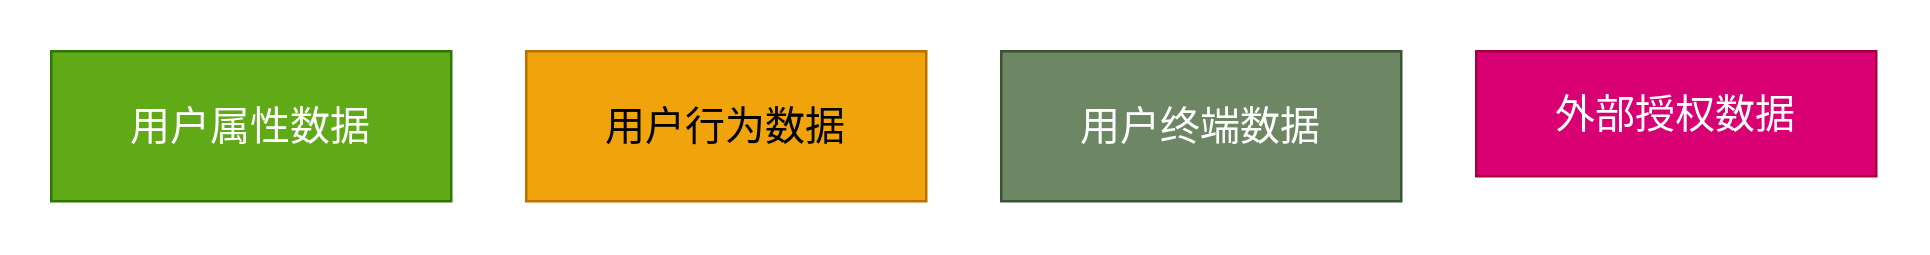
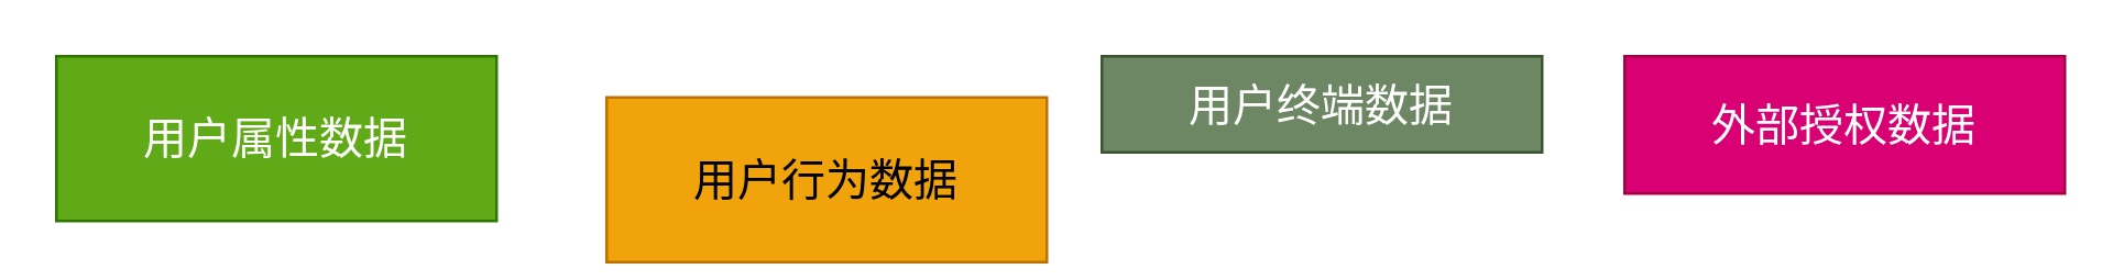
- <mxCell id="3" value="用户行为数据" style="rounded=0;whiteSpace=wrap;html=1;fillColor=#f0a30a;fontColor=#000000;strokeColor=#BD7000;fontSize=16;" vertex="1" parent="1"><mxGeometry x="210" y="20" width="160" height="60" as="geometry" /></mxCell>
+ <mxCell id="3" value="用户行为数据" style="rounded=0;whiteSpace=wrap;html=1;fillColor=#f0a30a;fontColor=#000000;strokeColor=#BD7000;fontSize=16;" vertex="1" parent="1"><mxGeometry x="220" y="35" width="160" height="60" as="geometry" /></mxCell>
- <mxCell id="4" value="用户终端数据" style="rounded=0;whiteSpace=wrap;html=1;fillColor=#6d8764;fontColor=#ffffff;strokeColor=#3A5431;fontSize=16;" vertex="1" parent="1"><mxGeometry x="400" y="20" width="160" height="60" as="geometry" /></mxCell>
+ <mxCell id="4" value="用户终端数据" style="rounded=0;whiteSpace=wrap;html=1;fillColor=#6d8764;fontColor=#ffffff;strokeColor=#3A5431;fontSize=16;" vertex="1" parent="1"><mxGeometry x="400" y="20" width="160" height="35" as="geometry" /></mxCell>
